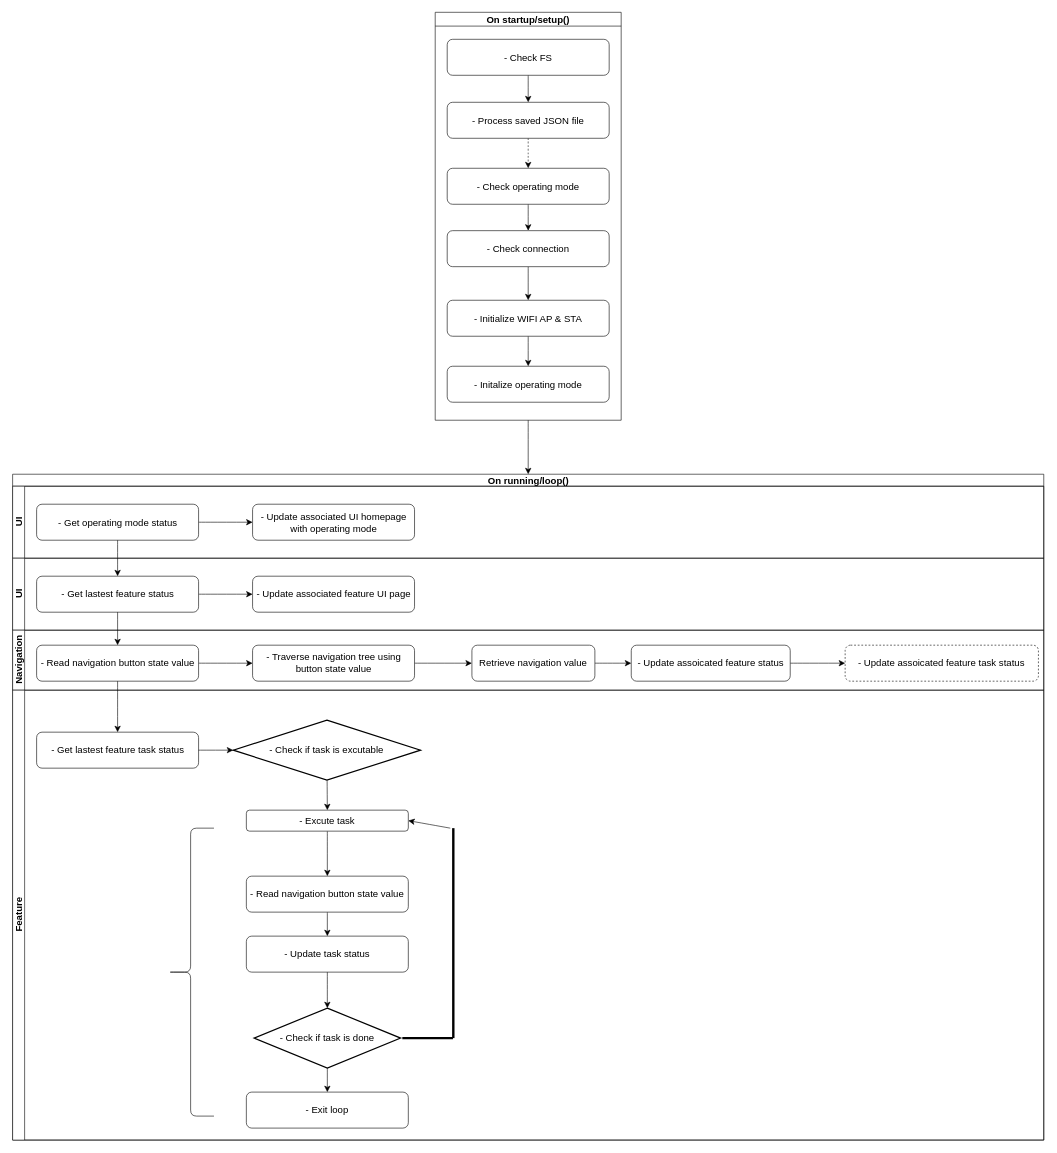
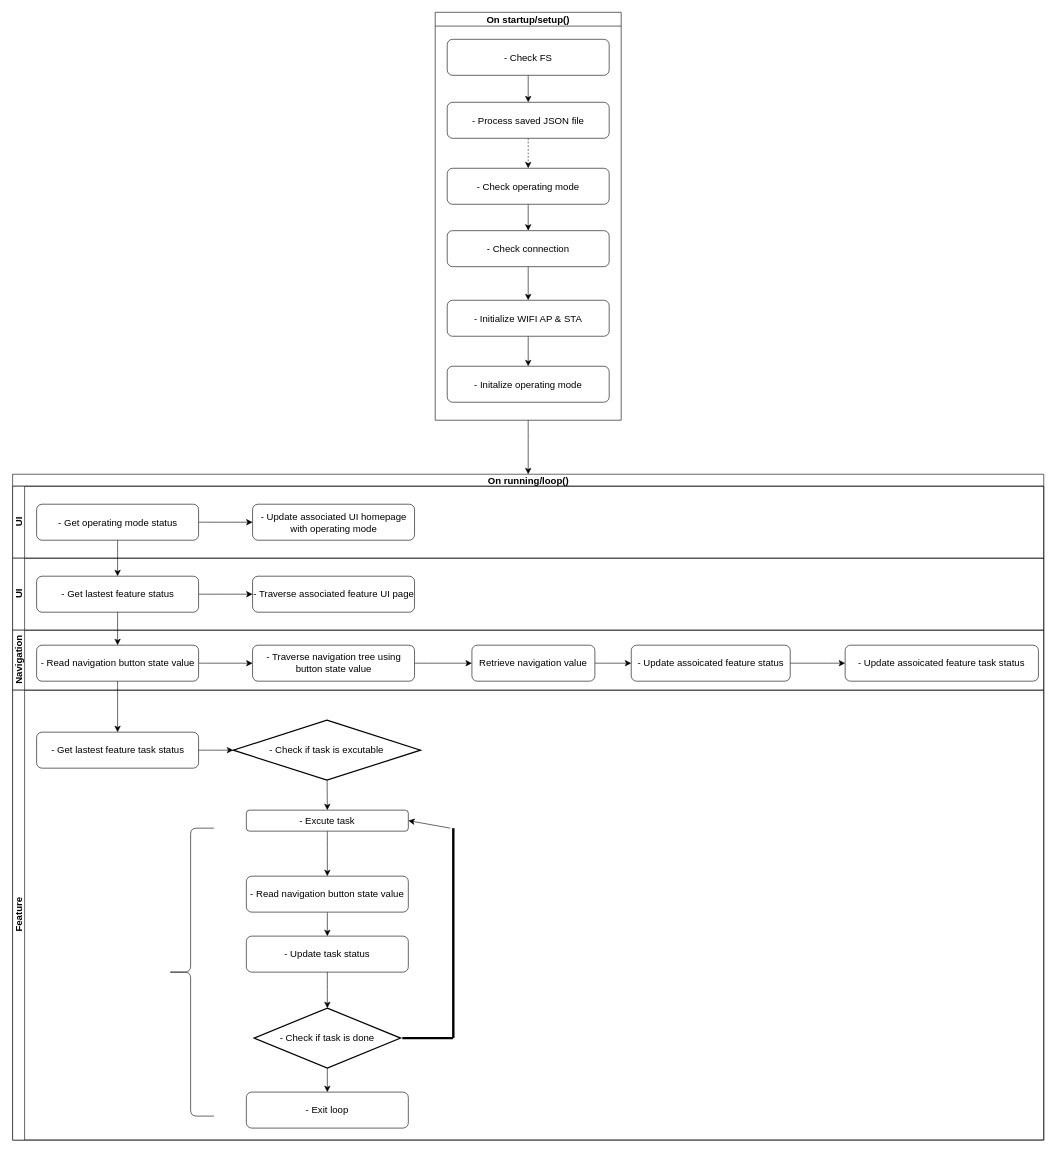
- <mxCell id="23" value="- Update associated feature UI page" style="rounded=1;whiteSpace=wrap;html=1;fontSize=16;" parent="20" vertex="1"><mxGeometry x="400" y="30" width="270" height="60" as="geometry" /></mxCell>
+ <mxCell id="23" value="- Traverse associated feature UI page" style="rounded=1;whiteSpace=wrap;html=1;fontSize=16;" parent="20" vertex="1"><mxGeometry x="400" y="30" width="270" height="60" as="geometry" /></mxCell>
- <mxCell id="35" value="- Update assoicated feature task status" style="rounded=1;whiteSpace=wrap;html=1;fontSize=16;dashed=1;" parent="26" vertex="1"><mxGeometry x="1387.81" y="25" width="322.19" height="60" as="geometry" /></mxCell>
+ <mxCell id="35" value="- Update assoicated feature task status" style="rounded=1;whiteSpace=wrap;html=1;fontSize=16;" parent="26" vertex="1"><mxGeometry x="1387.81" y="25" width="322.19" height="60" as="geometry" /></mxCell>
